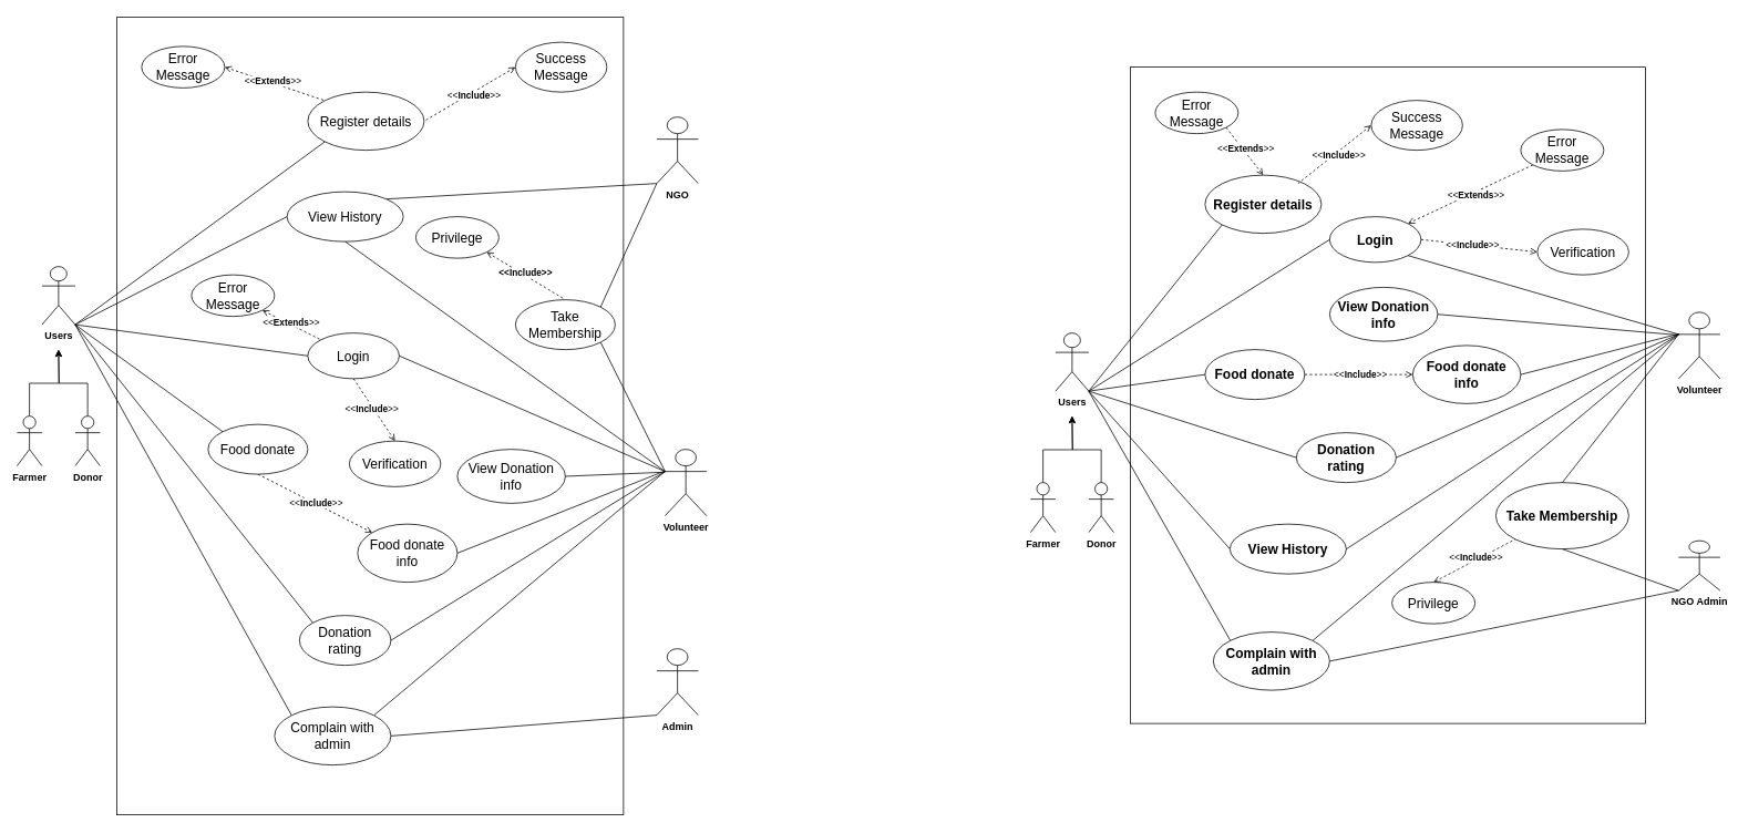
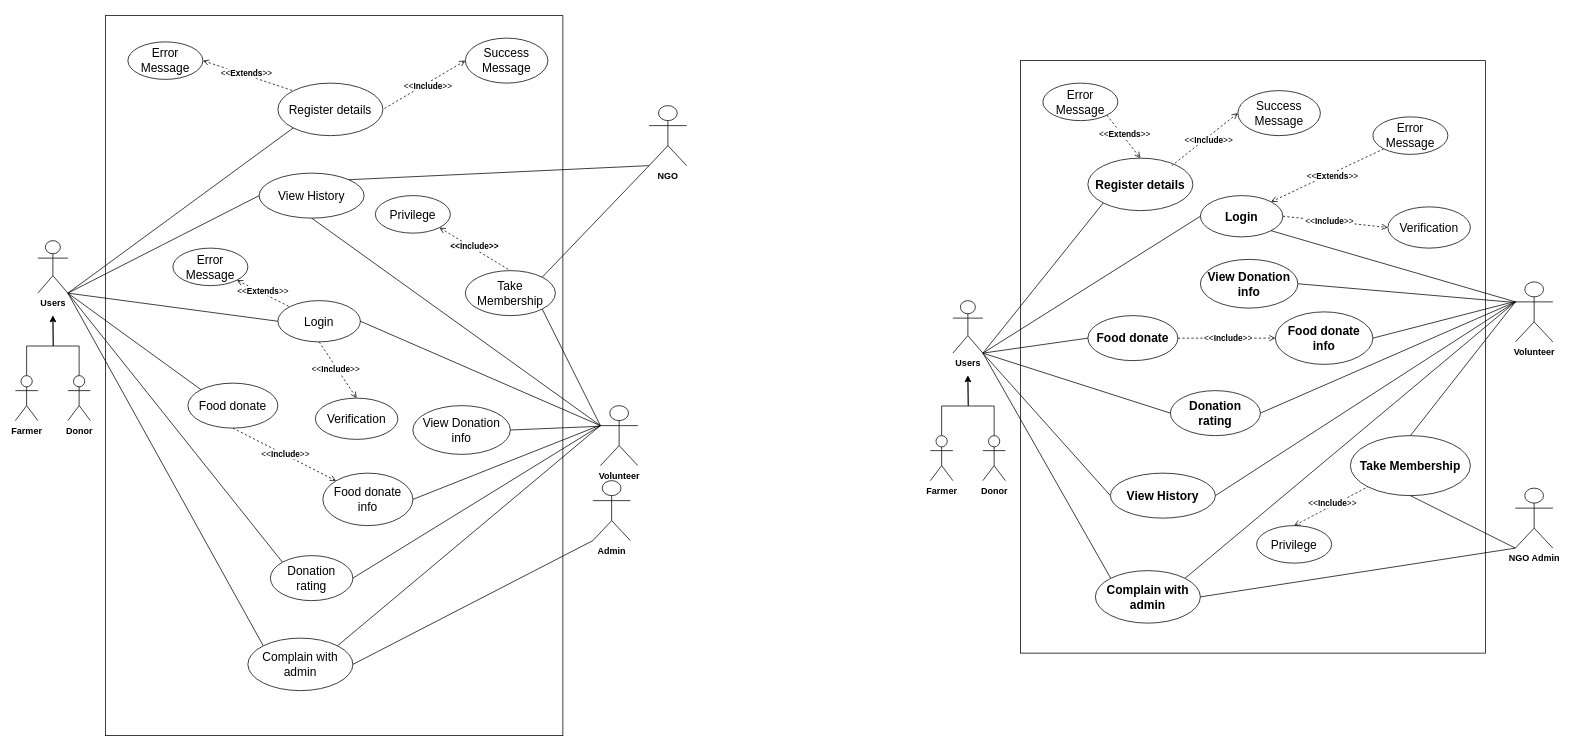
- <mxCell id="57" value="&lt;b&gt;NGO&lt;/b&gt;" style="shape=umlActor;verticalLabelPosition=bottom;verticalAlign=top;html=1;outlineConnect=0;" vertex="1" parent="1"><mxGeometry x="790" y="140" width="50" height="80" as="geometry" /></mxCell>
+ <mxCell id="57" value="&lt;b&gt;NGO&lt;/b&gt;" style="shape=umlActor;verticalLabelPosition=bottom;verticalAlign=top;html=1;outlineConnect=0;" vertex="1" parent="1"><mxGeometry x="865" y="140" width="50" height="80" as="geometry" /></mxCell>
- <mxCell id="7" value="&lt;b&gt;NGO Admin&lt;/b&gt;" style="shape=umlActor;verticalLabelPosition=bottom;verticalAlign=top;html=1;outlineConnect=0;" parent="1" vertex="1"><mxGeometry x="2020" y="650" width="50" height="60" as="geometry" /></mxCell>
+ <mxCell id="7" value="&lt;b&gt;NGO Admin&lt;/b&gt;" style="shape=umlActor;verticalLabelPosition=bottom;verticalAlign=top;html=1;outlineConnect=0;" parent="1" vertex="1"><mxGeometry x="2020" y="650" width="50" height="80" as="geometry" /></mxCell>
- <mxCell id="54" value="&lt;b&gt;Admin&lt;/b&gt;" style="shape=umlActor;verticalLabelPosition=bottom;verticalAlign=top;html=1;outlineConnect=0;" vertex="1" parent="1"><mxGeometry x="790" y="780" width="50" height="80" as="geometry" /></mxCell>
+ <mxCell id="54" value="&lt;b&gt;Admin&lt;/b&gt;" style="shape=umlActor;verticalLabelPosition=bottom;verticalAlign=top;html=1;outlineConnect=0;" vertex="1" parent="1"><mxGeometry x="790" y="640" width="50" height="80" as="geometry" /></mxCell>
